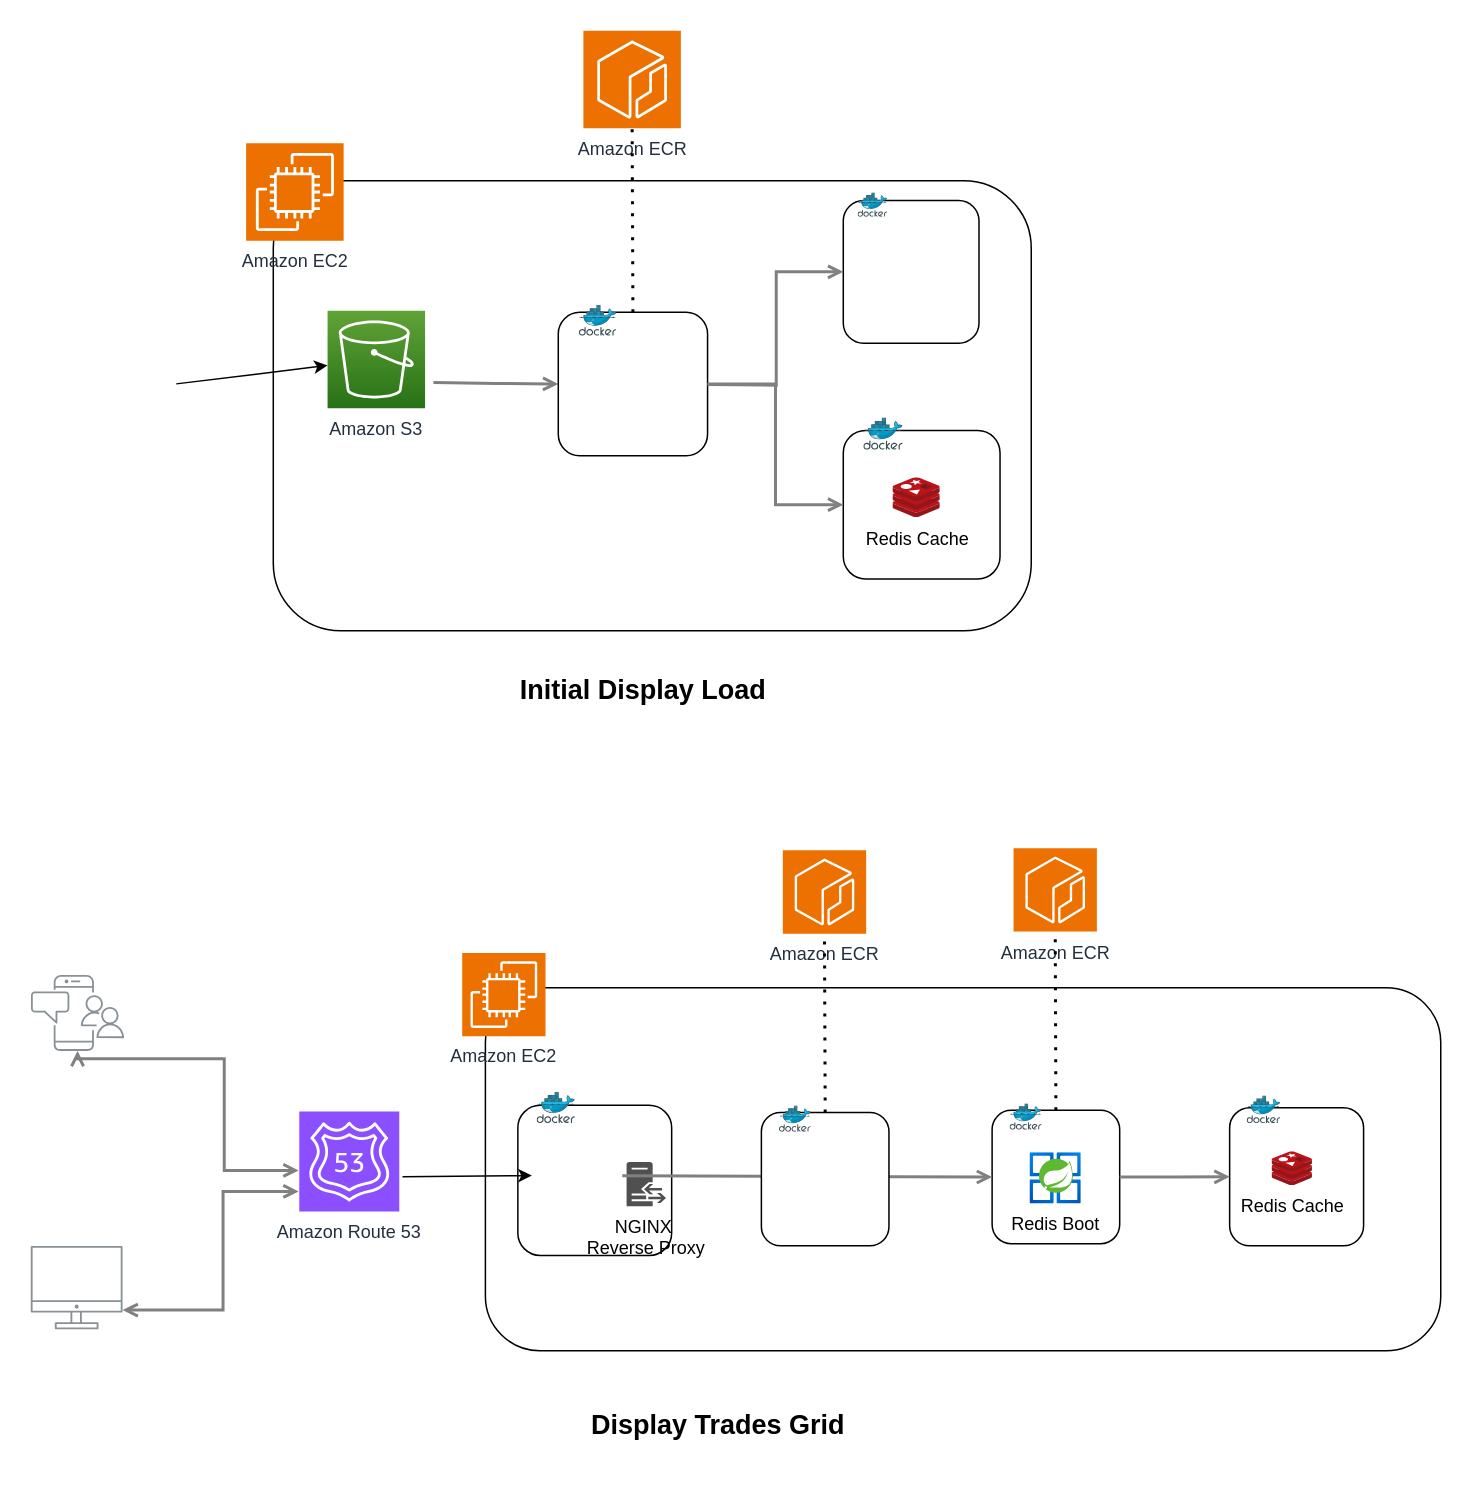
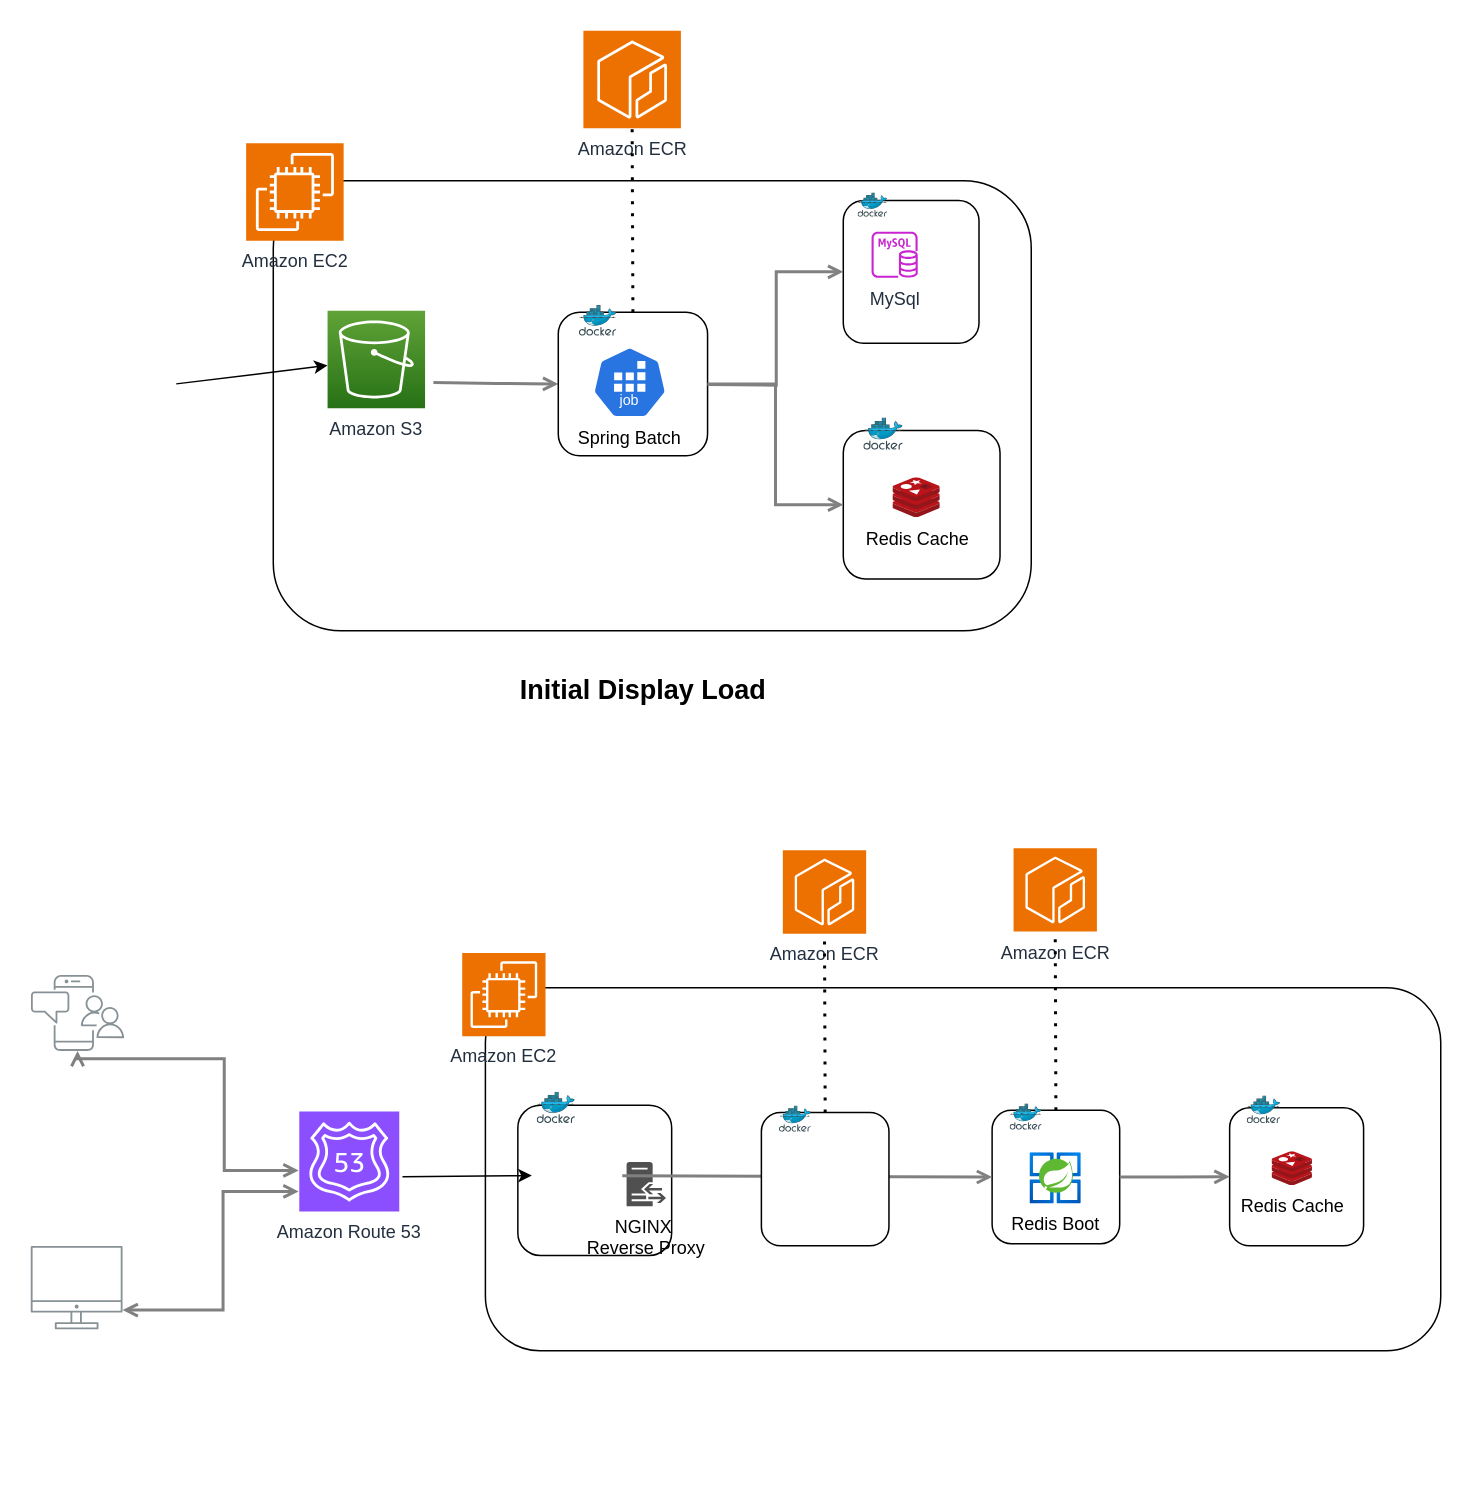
+ <mxCell id="14" value="MySql" style="sketch=0;outlineConnect=0;fontColor=#232F3E;gradientColor=none;fillColor=#C925D1;strokeColor=none;dashed=0;verticalLabelPosition=bottom;verticalAlign=top;align=center;html=1;fontSize=12;fontStyle=0;aspect=fixed;pointerEvents=1;shape=mxgraph.aws4.rds_mysql_instance;container=0;" vertex="1" parent="11"><mxGeometry x="18.849" y="25.641" width="30.777" height="30.777" as="geometry" /></mxCell>
+ <mxCell id="17" value="Spring Batch" style="aspect=fixed;sketch=0;html=1;dashed=0;whitespace=wrap;verticalLabelPosition=bottom;verticalAlign=top;fillColor=#2875E2;strokeColor=#ffffff;points=[[0.005,0.63,0],[0.1,0.2,0],[0.9,0.2,0],[0.5,0,0],[0.995,0.63,0],[0.72,0.99,0],[0.5,1,0],[0.28,0.99,0]];shape=mxgraph.kubernetes.icon2;kubernetesLabel=1;prIcon=job" vertex="1" parent="15"><mxGeometry x="22.834" y="27.241" width="49.603" height="47.619" as="geometry" /></mxCell>
- <mxCell id="24" value="&lt;h2&gt;Display Trades Grid&lt;/h2&gt;" style="text;strokeColor=none;align=center;fillColor=none;html=1;verticalAlign=middle;whiteSpace=wrap;rounded=0;" vertex="1" parent="1"><mxGeometry x="340" y="930" width="277" height="40" as="geometry" /></mxCell>
